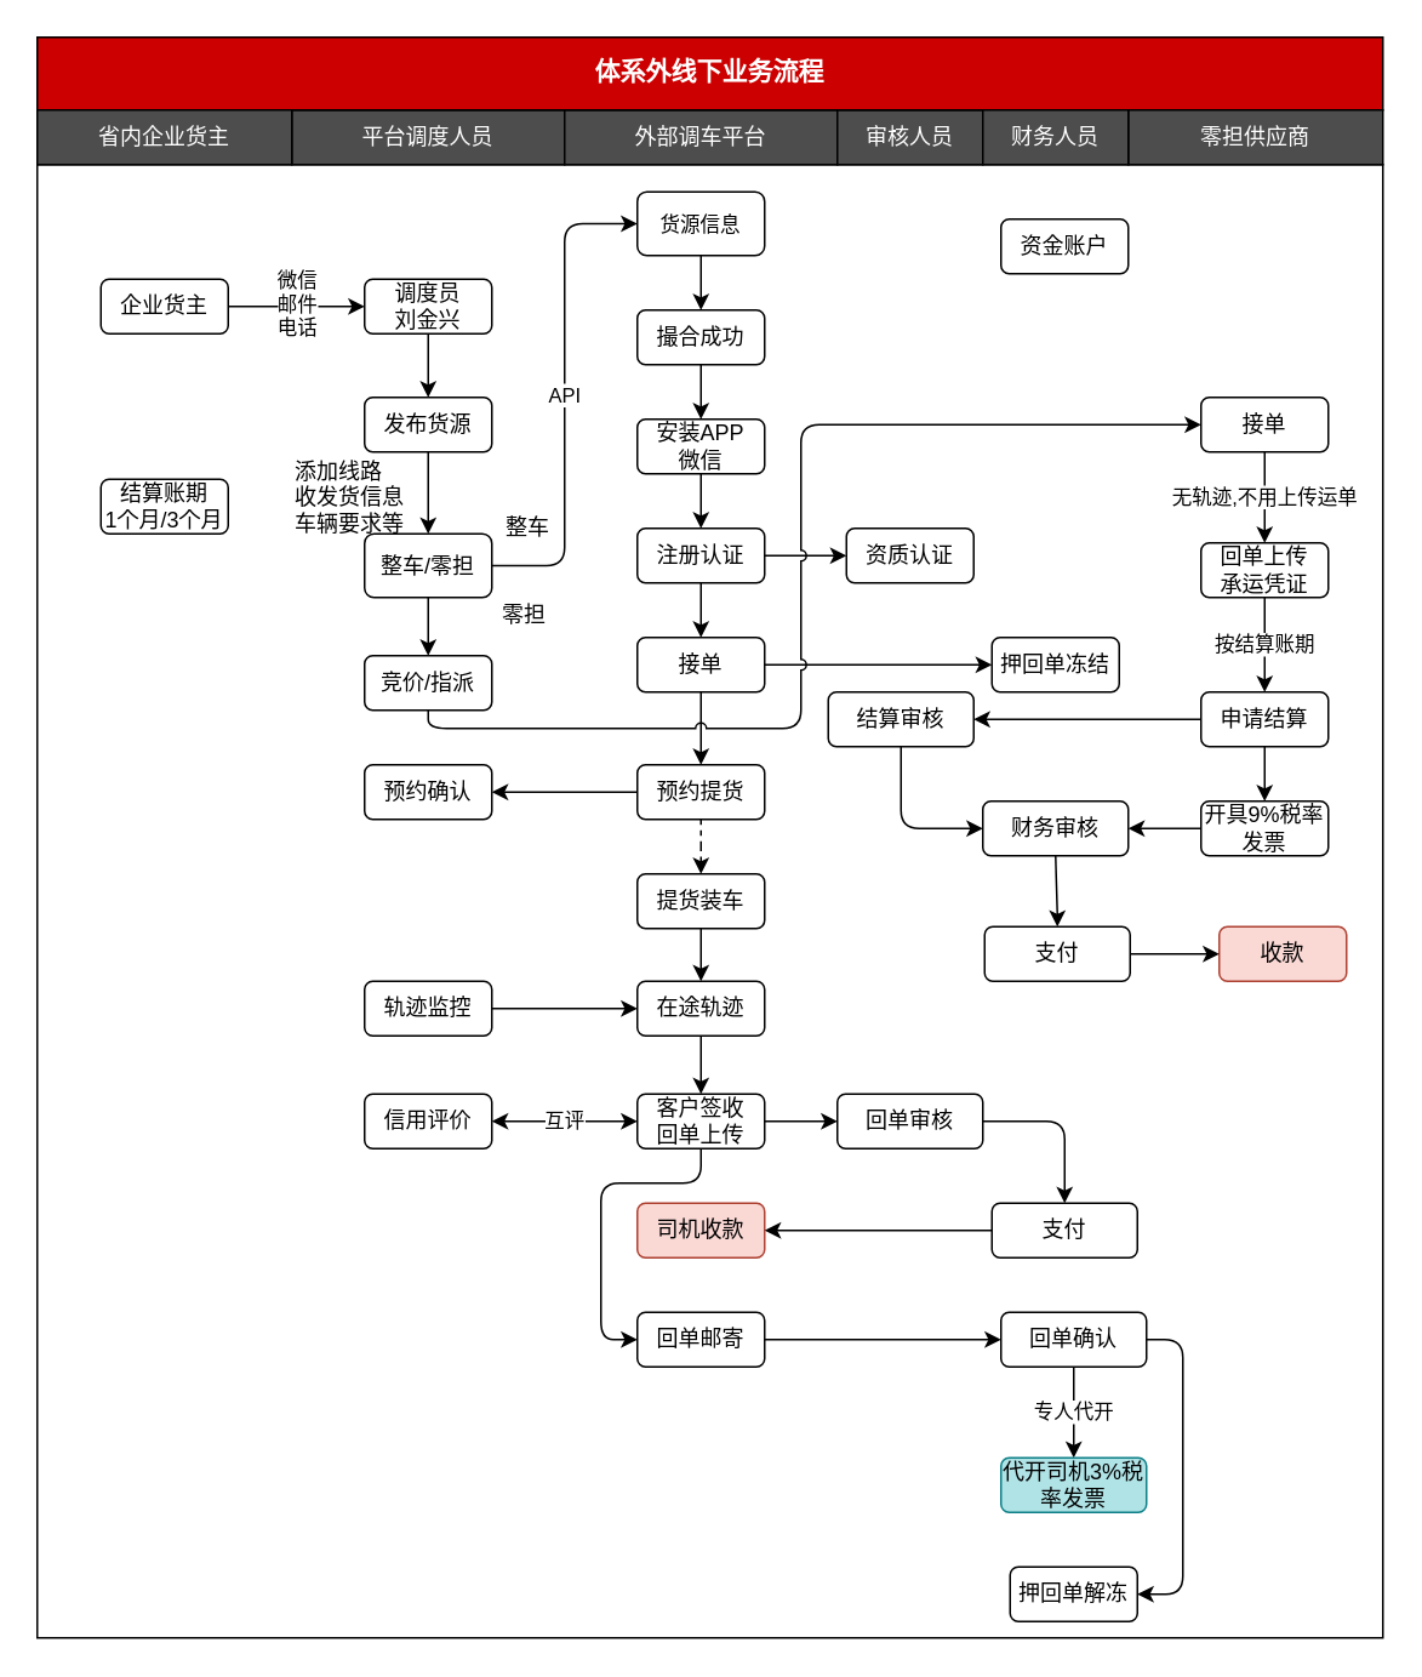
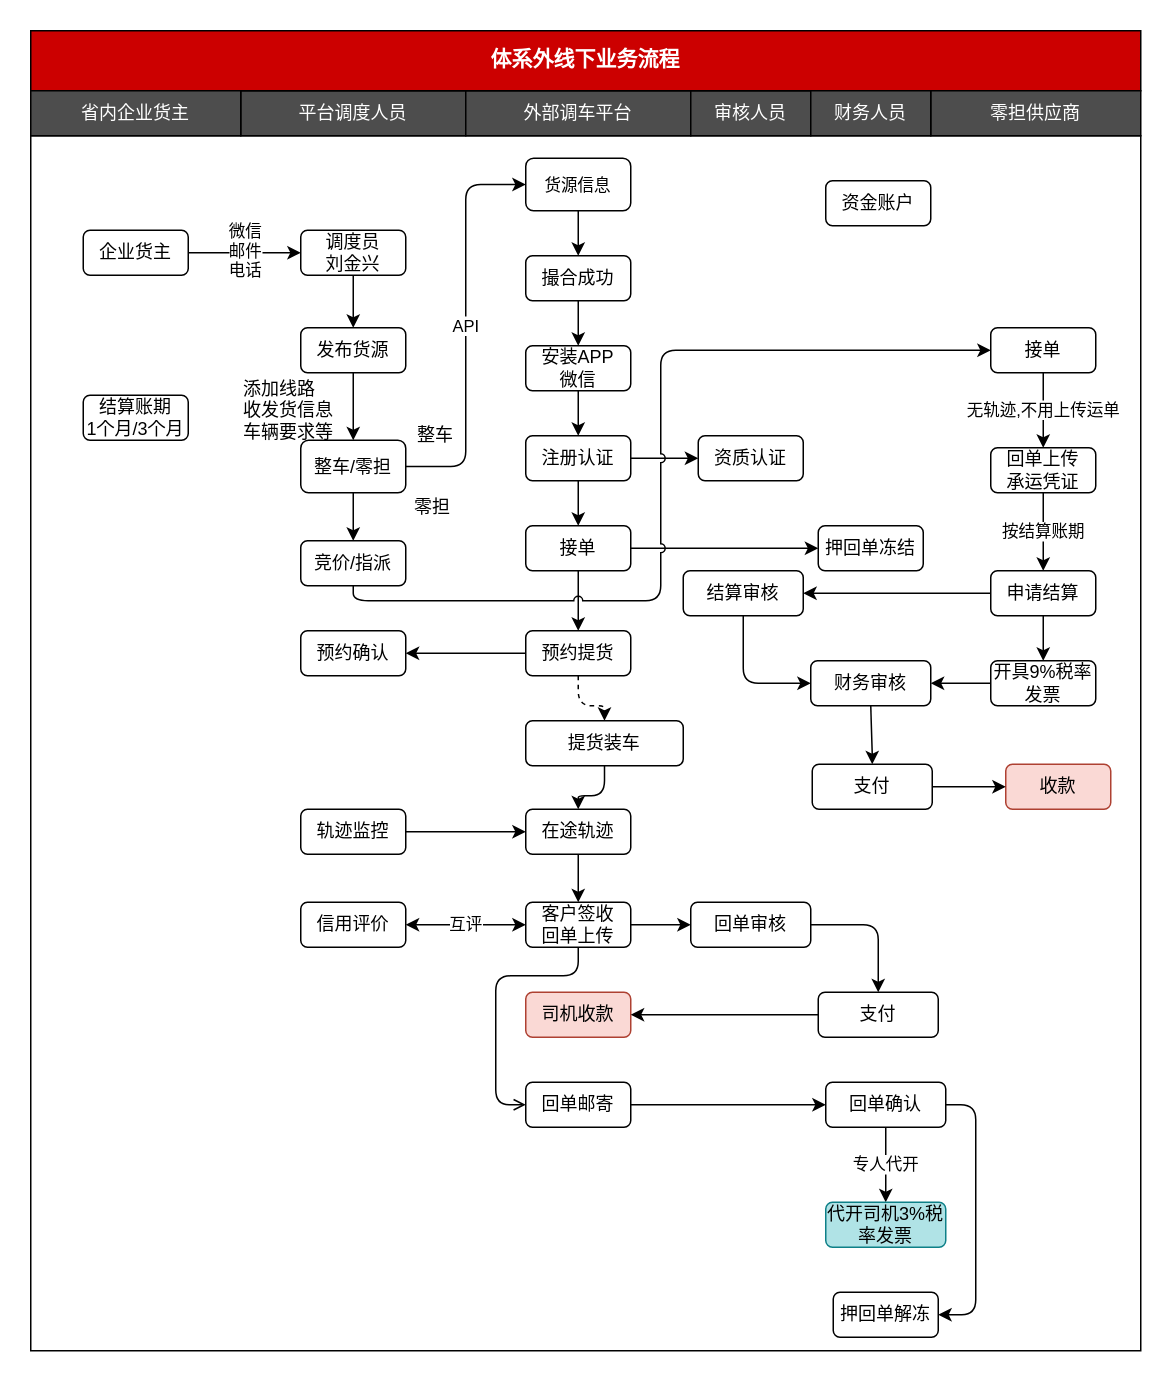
- <mxCell id="60" value="提货装车" style="rounded=1;whiteSpace=wrap;html=1;" vertex="1" parent="1"><mxGeometry x="350" y="480" width="70" height="30" as="geometry" /></mxCell>
+ <mxCell id="60" value="提货装车" style="rounded=1;whiteSpace=wrap;html=1;" vertex="1" parent="1"><mxGeometry x="350" y="480" width="105" height="30" as="geometry" /></mxCell>
- <mxCell id="26" style="edgeStyle=orthogonalEdgeStyle;rounded=1;jumpStyle=arc;orthogonalLoop=1;jettySize=auto;html=1;entryX=0;entryY=0.5;entryDx=0;entryDy=0;startArrow=none;startFill=0;" edge="1" parent="1" source="27" target="38"><mxGeometry relative="1" as="geometry"><Array as="points"><mxPoint x="385" y="650" /><mxPoint x="330" y="650" /><mxPoint x="330" y="736" /></Array></mxGeometry></mxCell>
+ <mxCell id="26" style="edgeStyle=orthogonalEdgeStyle;rounded=1;jumpStyle=arc;orthogonalLoop=1;jettySize=auto;html=1;entryX=0;entryY=0.5;entryDx=0;entryDy=0;startArrow=none;startFill=0;endArrow=open;" edge="1" parent="1" source="27" target="38"><mxGeometry relative="1" as="geometry"><Array as="points"><mxPoint x="385" y="650" /><mxPoint x="330" y="650" /><mxPoint x="330" y="736" /></Array></mxGeometry></mxCell>
